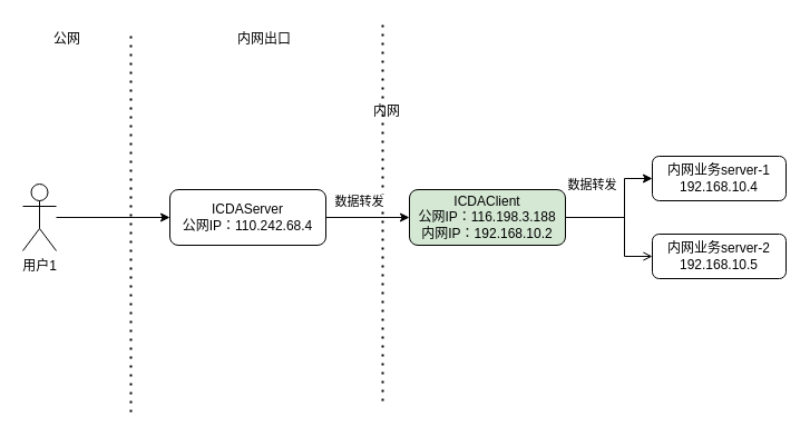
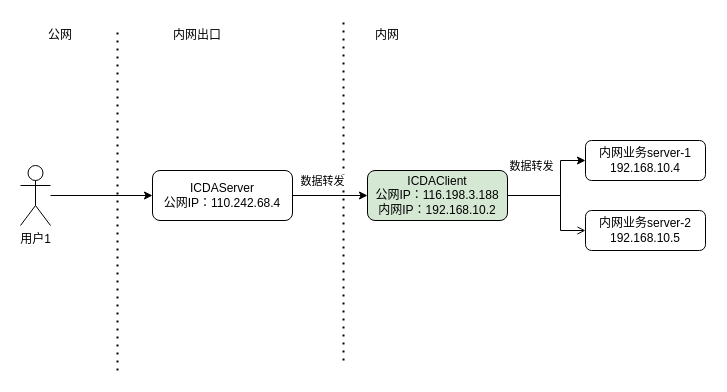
- <mxCell id="15" value="内网出口" style="text;html=1;strokeColor=none;fillColor=none;align=center;verticalAlign=middle;whiteSpace=wrap;rounded=0;" parent="1" vertex="1"><mxGeometry x="167" y="20" width="140" height="30" as="geometry" /></mxCell>
+ <mxCell id="15" value="内网出口" style="text;html=1;strokeColor=none;fillColor=none;align=center;verticalAlign=middle;whiteSpace=wrap;rounded=0;" parent="1" vertex="1"><mxGeometry x="127" y="20" width="140" height="30" as="geometry" /></mxCell>
- <mxCell id="5" value="内网" style="text;html=1;strokeColor=none;fillColor=none;align=center;verticalAlign=middle;whiteSpace=wrap;rounded=0;" parent="1" vertex="1"><mxGeometry x="317" y="85" width="60" height="30" as="geometry" /></mxCell>
+ <mxCell id="5" value="内网" style="text;html=1;strokeColor=none;fillColor=none;align=center;verticalAlign=middle;whiteSpace=wrap;rounded=0;" parent="1" vertex="1"><mxGeometry x="357" y="20" width="60" height="30" as="geometry" /></mxCell>
